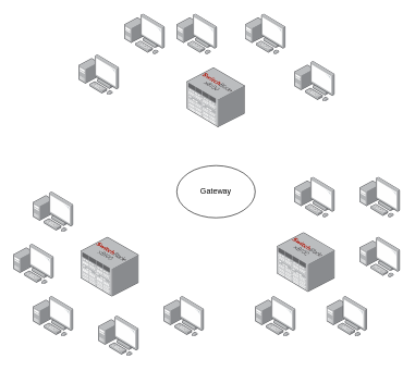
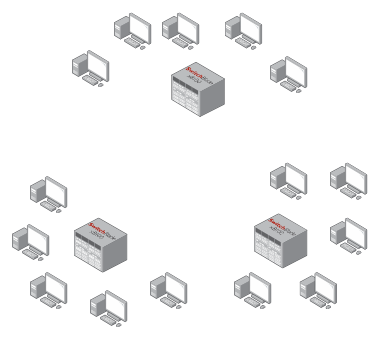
- <mxCell id="2" value="&lt;div&gt;Gateway&lt;/div&gt;" style="ellipse;whiteSpace=wrap;html=1;" vertex="1" parent="1"><mxGeometry x="270" y="253" width="120" height="80" as="geometry" /></mxCell>
